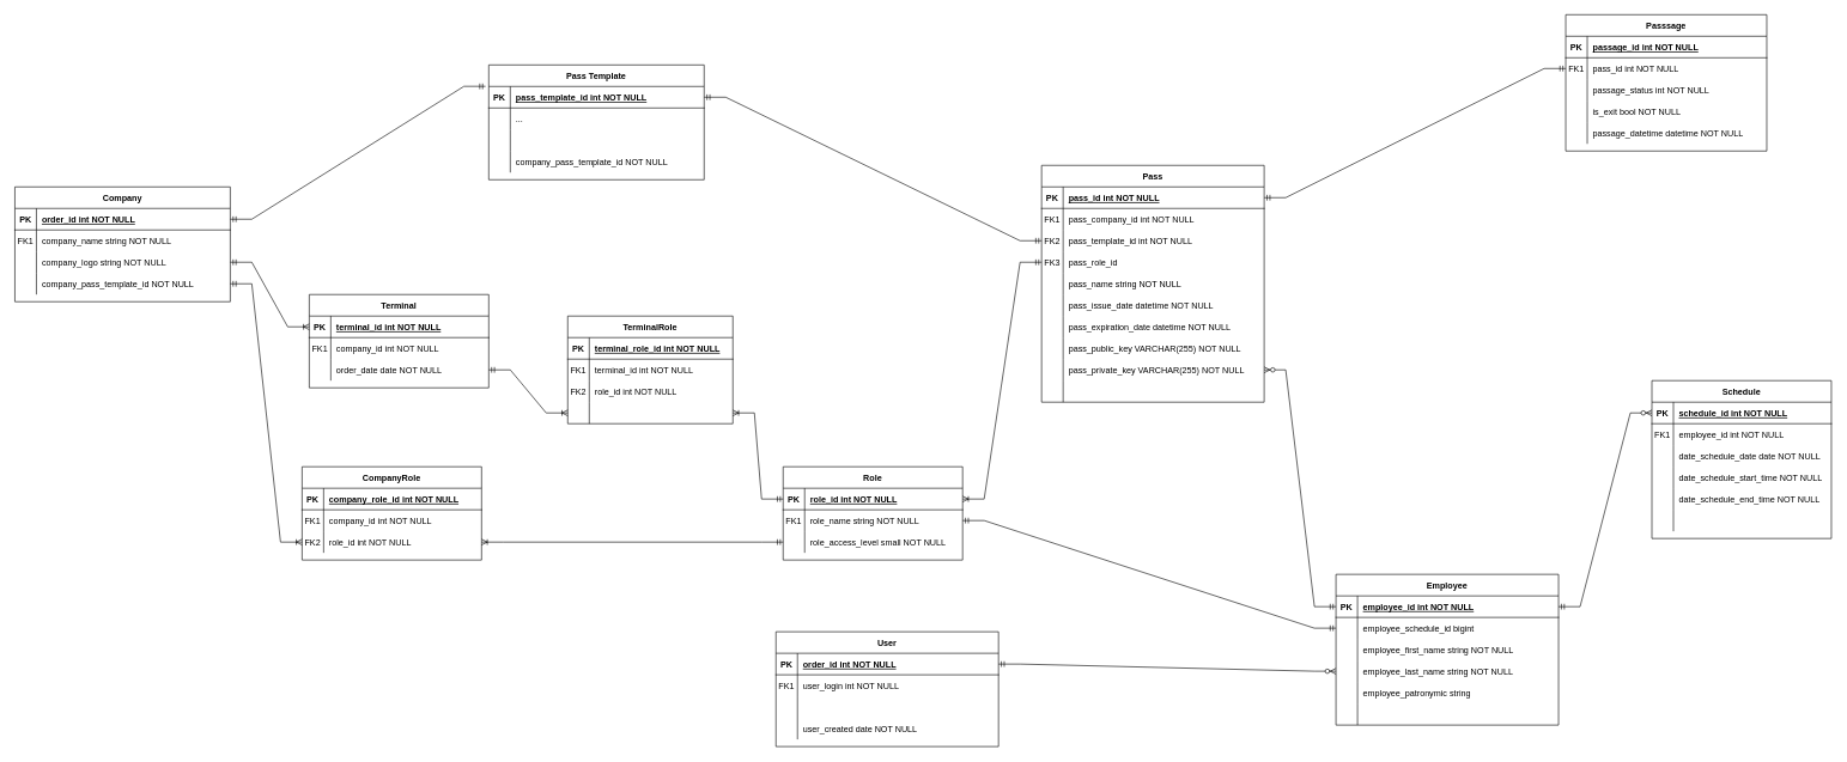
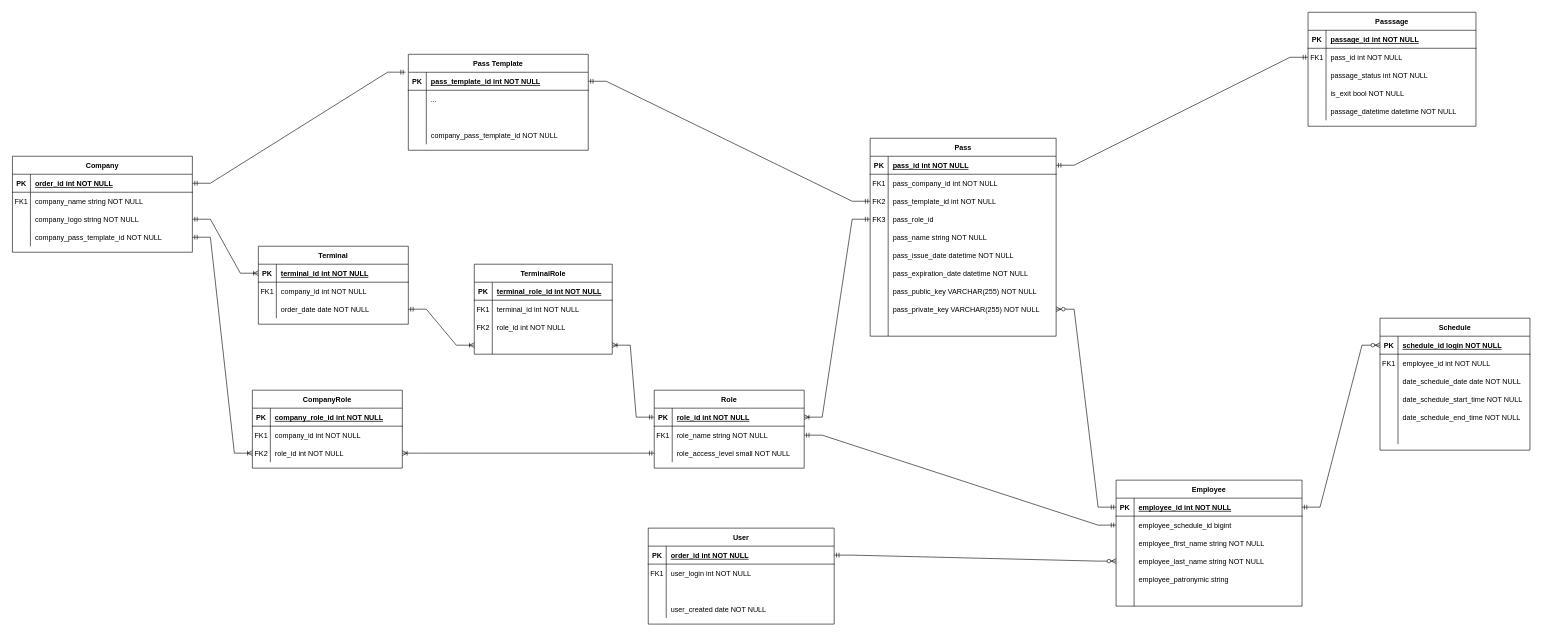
- <mxCell id="106" value="schedule_id int NOT NULL " style="shape=partialRectangle;overflow=hidden;connectable=0;fillColor=none;top=0;left=0;bottom=0;right=0;align=left;spacingLeft=6;fontStyle=5;" vertex="1" parent="104"><mxGeometry x="30" width="220" height="30" as="geometry"><mxRectangle width="220" height="30" as="alternateBounds" /></mxGeometry></mxCell>
+ <mxCell id="106" value="schedule_id login NOT NULL " style="shape=partialRectangle;overflow=hidden;connectable=0;fillColor=none;top=0;left=0;bottom=0;right=0;align=left;spacingLeft=6;fontStyle=5;" vertex="1" parent="104"><mxGeometry x="30" width="220" height="30" as="geometry"><mxRectangle width="220" height="30" as="alternateBounds" /></mxGeometry></mxCell>
